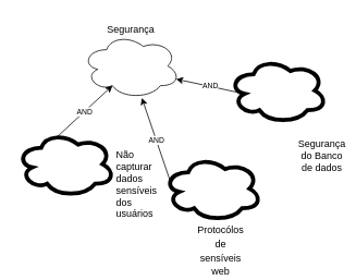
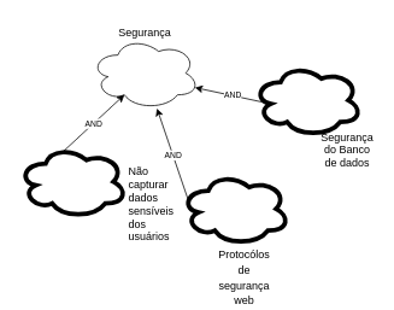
- <mxCell id="14" value="Segurança do Banco de dados" style="text;html=1;strokeColor=none;fillColor=none;align=center;verticalAlign=middle;whiteSpace=wrap;rounded=0;fontSize=12;" vertex="1" parent="1"><mxGeometry x="364" y="175" width="60" height="30" as="geometry" /></mxCell>
+ <mxCell id="14" value="Segurança do Banco de dados" style="text;html=1;strokeColor=none;fillColor=none;align=center;verticalAlign=middle;whiteSpace=wrap;rounded=0;fontSize=12;" vertex="1" parent="1"><mxGeometry x="354" y="150" width="60" height="30" as="geometry" /></mxCell>
- <mxCell id="12" value="&lt;font style=&quot;font-size: 12px&quot;&gt;Protocólos de sensíveis web&lt;/font&gt;" style="text;html=1;strokeColor=none;fillColor=none;align=center;verticalAlign=middle;whiteSpace=wrap;rounded=0;fontSize=14;" vertex="1" parent="10"><mxGeometry x="40" y="100" width="60" height="30" as="geometry" /></mxCell>
+ <mxCell id="12" value="&lt;font style=&quot;font-size: 12px&quot;&gt;Protocólos de segurança web&lt;/font&gt;" style="text;html=1;strokeColor=none;fillColor=none;align=center;verticalAlign=middle;whiteSpace=wrap;rounded=0;fontSize=14;" vertex="1" parent="10"><mxGeometry x="40" y="100" width="60" height="30" as="geometry" /></mxCell>
